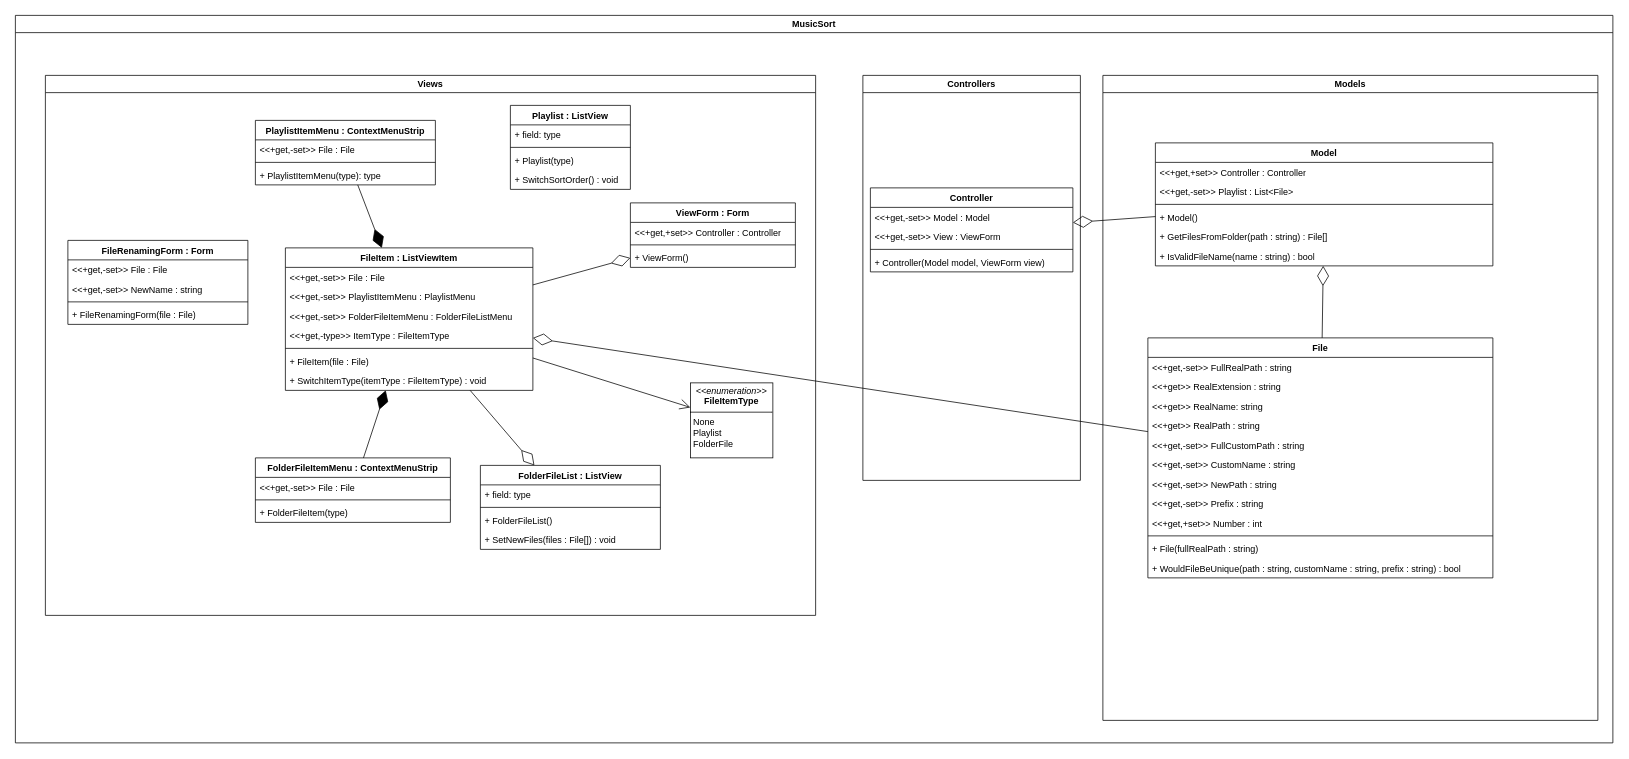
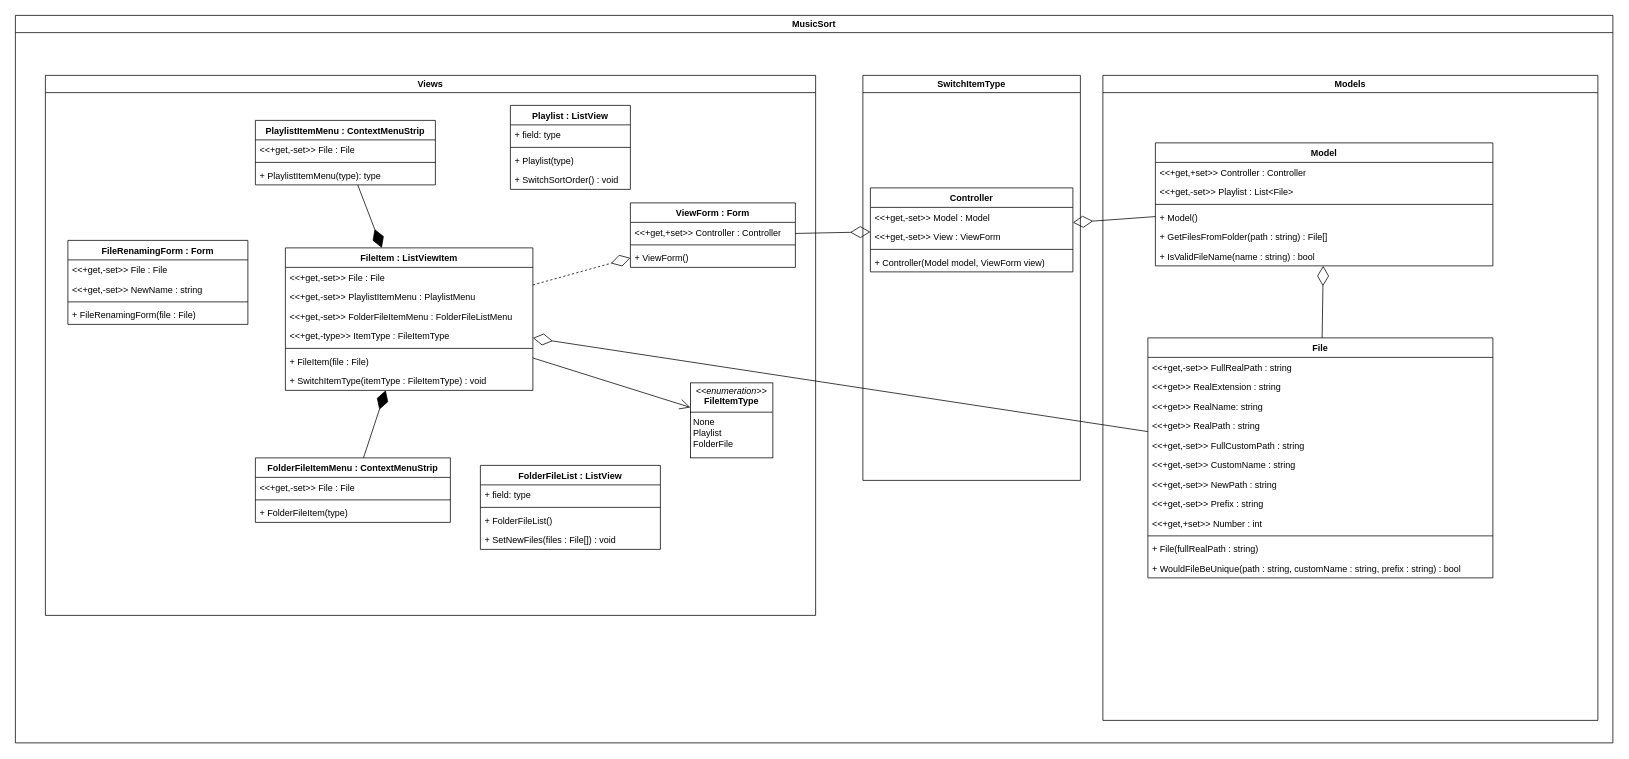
- <mxCell id="25" value="Controllers" style="swimlane;whiteSpace=wrap;html=1;" vertex="1" parent="2"><mxGeometry x="1130" y="80" width="290" height="540" as="geometry" /></mxCell>
+ <mxCell id="25" value="SwitchItemType" style="swimlane;whiteSpace=wrap;html=1;" vertex="1" parent="2"><mxGeometry x="1130" y="80" width="290" height="540" as="geometry" /></mxCell>
+ <mxCell id="74" value="" style="endArrow=diamondThin;endFill=0;endSize=24;html=1;rounded=0;" edge="1" parent="2" source="33" target="26"><mxGeometry width="160" relative="1" as="geometry"><mxPoint x="1510" y="253" as="sourcePoint" /><mxPoint x="1357" y="276" as="targetPoint" /></mxGeometry></mxCell>
- <mxCell id="65" value="" style="endArrow=diamondThin;endFill=0;endSize=24;html=1;rounded=0;" edge="1" parent="32" source="42" target="33"><mxGeometry width="160" relative="1" as="geometry"><mxPoint x="810" y="300" as="sourcePoint" /><mxPoint x="970" y="300" as="targetPoint" /></mxGeometry></mxCell>
+ <mxCell id="65" value="" style="endArrow=diamondThin;endFill=0;endSize=24;html=1;rounded=0;dashed=1;" edge="1" parent="32" source="42" target="33"><mxGeometry width="160" relative="1" as="geometry"><mxPoint x="810" y="300" as="sourcePoint" /><mxPoint x="970" y="300" as="targetPoint" /></mxGeometry></mxCell>
- <mxCell id="66" value="" style="endArrow=diamondThin;endFill=0;endSize=24;html=1;rounded=0;" edge="1" parent="32" source="42" target="50"><mxGeometry width="160" relative="1" as="geometry"><mxPoint x="603" y="290" as="sourcePoint" /><mxPoint x="687" y="136" as="targetPoint" /></mxGeometry></mxCell>
